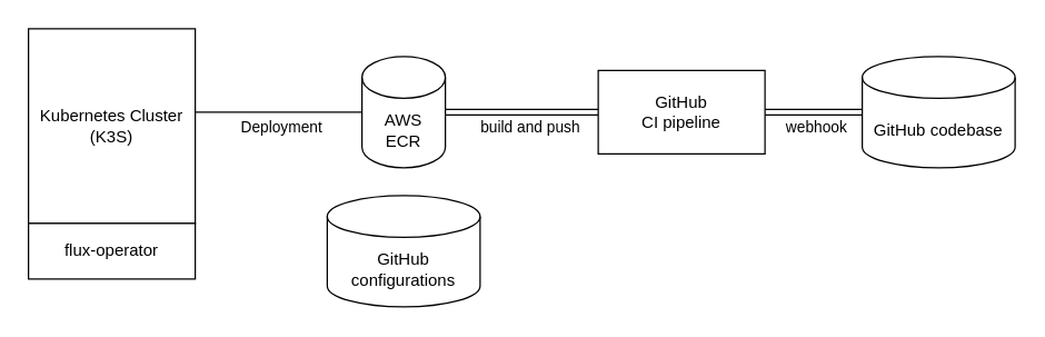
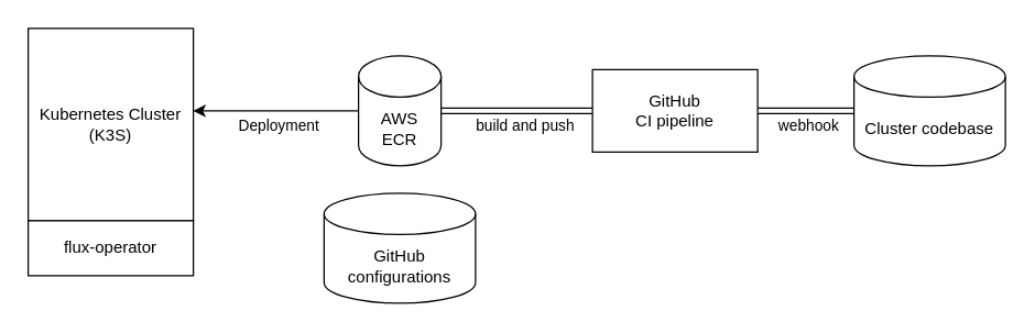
- <mxCell id="2" style="edgeStyle=orthogonalEdgeStyle;rounded=0;orthogonalLoop=1;jettySize=auto;html=1;startArrow=none;startFill=0;endArrow=none;endFill=1;" edge="1" parent="1" source="4" target="13"><mxGeometry relative="1" as="geometry"><Array as="points"><mxPoint x="180" y="80" /><mxPoint x="180" y="80" /></Array></mxGeometry></mxCell>
+ <mxCell id="2" style="edgeStyle=orthogonalEdgeStyle;rounded=0;orthogonalLoop=1;jettySize=auto;html=1;startArrow=none;startFill=0;endArrow=classic;endFill=1;" edge="1" parent="1" source="4" target="13"><mxGeometry relative="1" as="geometry"><Array as="points"><mxPoint x="180" y="80" /><mxPoint x="180" y="80" /></Array></mxGeometry></mxCell>
- <mxCell id="8" value="GitHub codebase" style="shape=cylinder3;whiteSpace=wrap;html=1;boundedLbl=1;backgroundOutline=1;size=15;" vertex="1" parent="1"><mxGeometry x="620" y="40" width="110" height="80" as="geometry" /></mxCell>
+ <mxCell id="8" value="Cluster codebase" style="shape=cylinder3;whiteSpace=wrap;html=1;boundedLbl=1;backgroundOutline=1;size=15;" vertex="1" parent="1"><mxGeometry x="620" y="40" width="110" height="80" as="geometry" /></mxCell>
